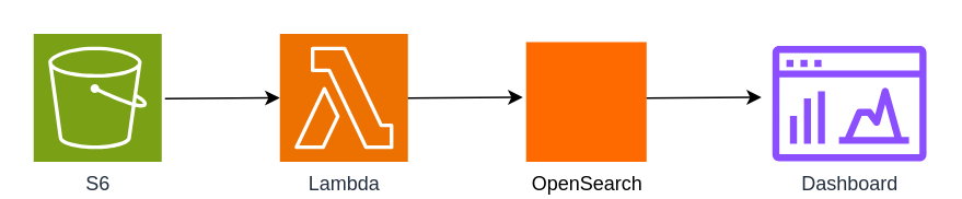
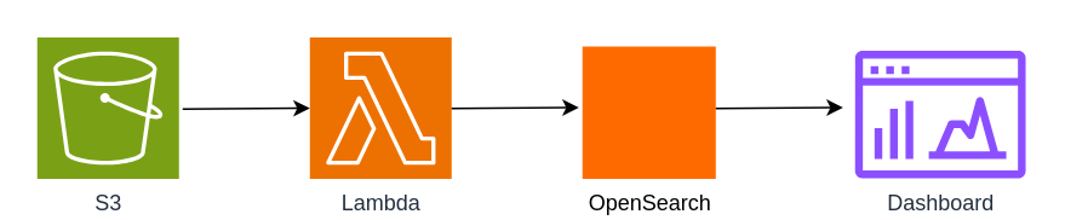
- <mxCell id="4" value="S6" style="sketch=0;points=[[0,0,0],[0.25,0,0],[0.5,0,0],[0.75,0,0],[1,0,0],[0,1,0],[0.25,1,0],[0.5,1,0],[0.75,1,0],[1,1,0],[0,0.25,0],[0,0.5,0],[0,0.75,0],[1,0.25,0],[1,0.5,0],[1,0.75,0]];outlineConnect=0;fontColor=#232F3E;fillColor=#7AA116;strokeColor=#ffffff;dashed=0;verticalLabelPosition=bottom;verticalAlign=top;align=center;html=1;fontSize=12;fontStyle=0;aspect=fixed;shape=mxgraph.aws4.resourceIcon;resIcon=mxgraph.aws4.s3;" vertex="1" parent="1"><mxGeometry x="20" y="20" width="78" height="78" as="geometry" /></mxCell>
+ <mxCell id="4" value="S3" style="sketch=0;points=[[0,0,0],[0.25,0,0],[0.5,0,0],[0.75,0,0],[1,0,0],[0,1,0],[0.25,1,0],[0.5,1,0],[0.75,1,0],[1,1,0],[0,0.25,0],[0,0.5,0],[0,0.75,0],[1,0.25,0],[1,0.5,0],[1,0.75,0]];outlineConnect=0;fontColor=#232F3E;fillColor=#7AA116;strokeColor=#ffffff;dashed=0;verticalLabelPosition=bottom;verticalAlign=top;align=center;html=1;fontSize=12;fontStyle=0;aspect=fixed;shape=mxgraph.aws4.resourceIcon;resIcon=mxgraph.aws4.s3;" vertex="1" parent="1"><mxGeometry x="20" y="20" width="78" height="78" as="geometry" /></mxCell>
